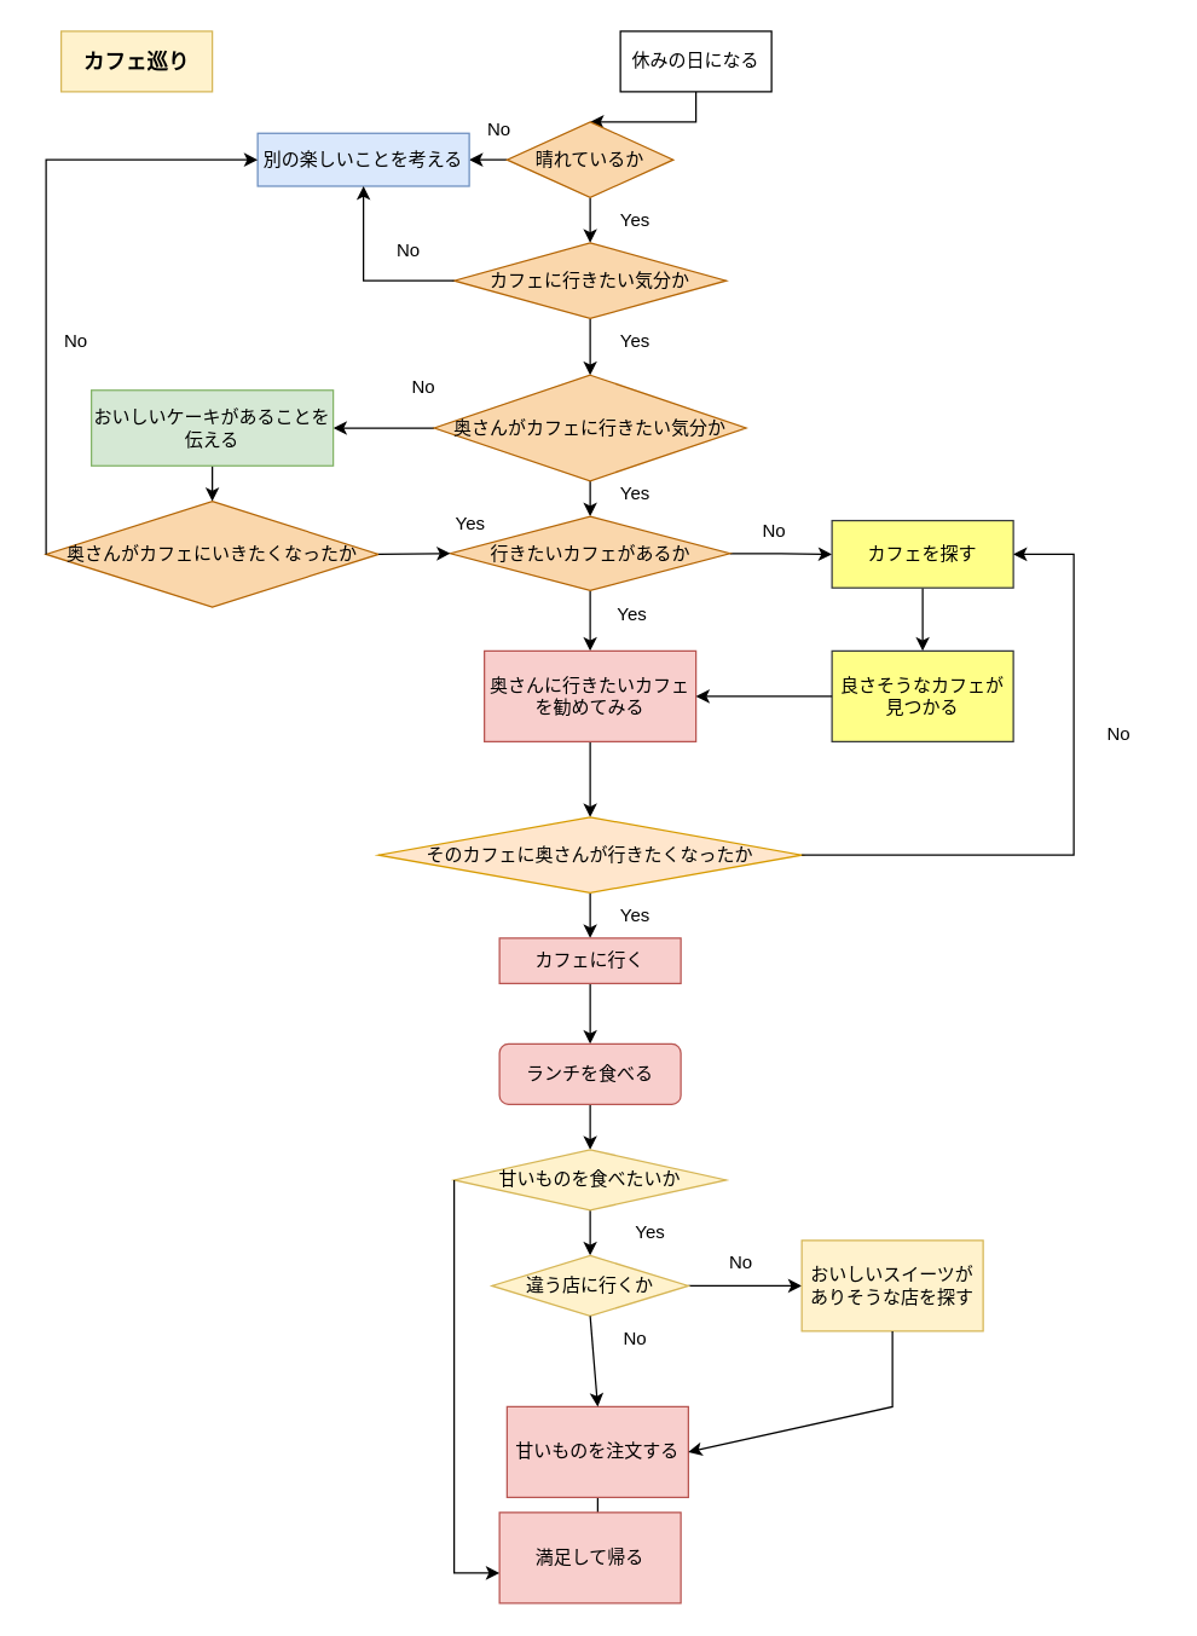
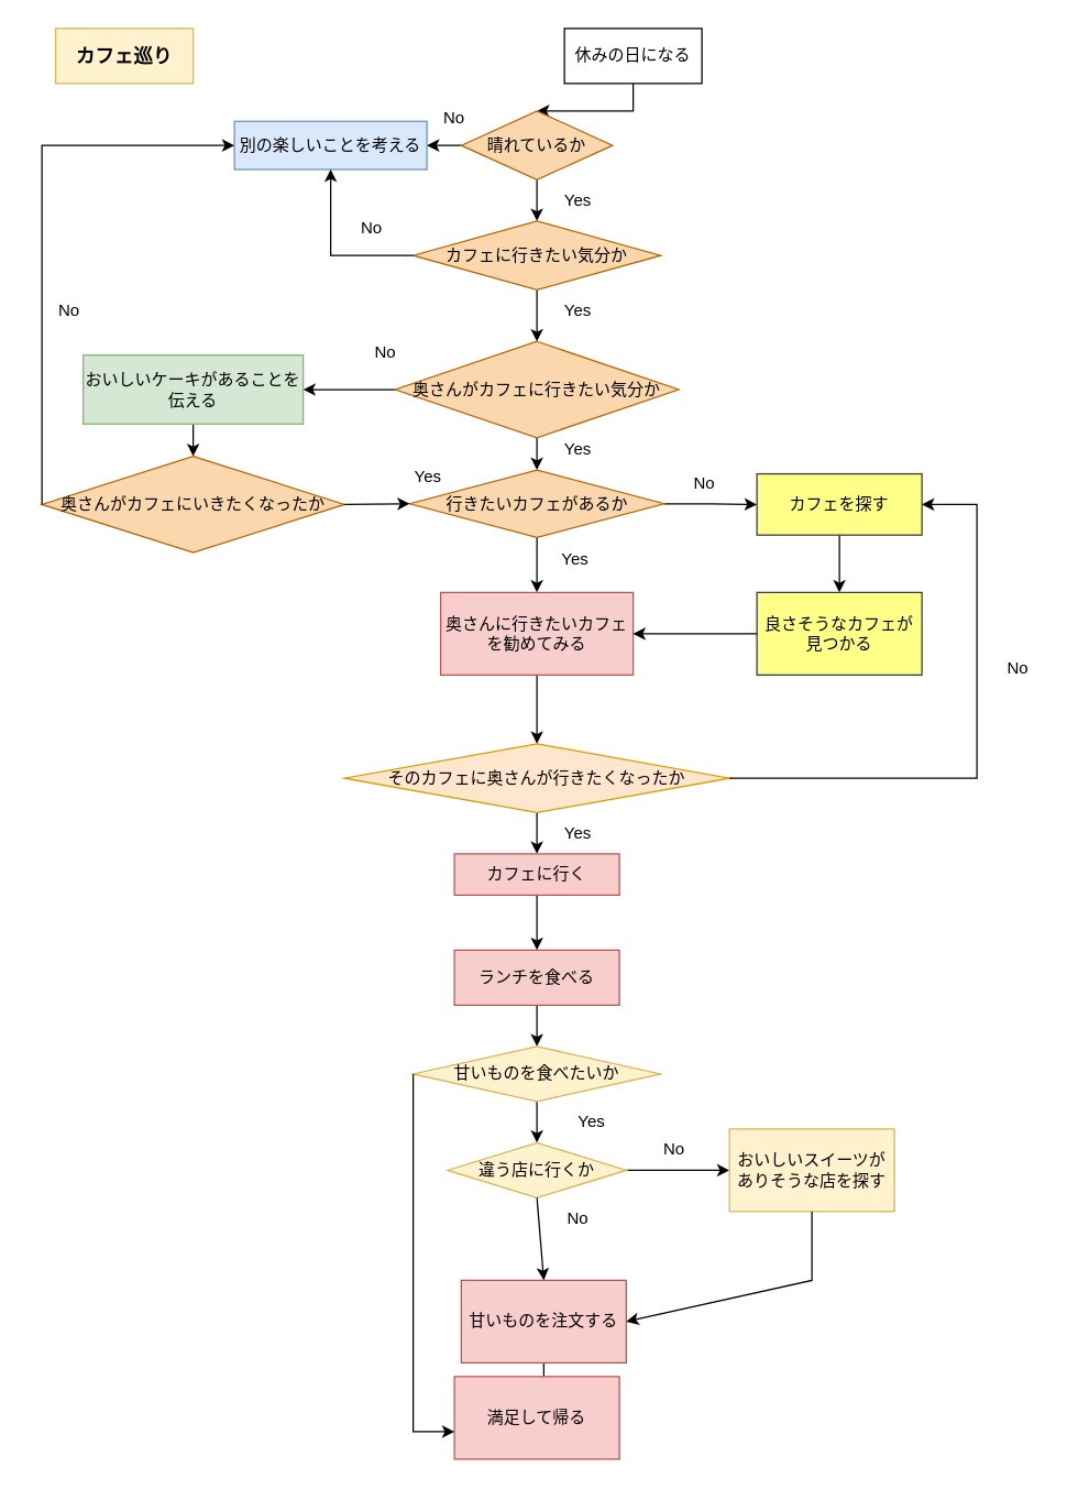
- <mxCell id="47" value="ランチを食べる" style="whiteSpace=wrap;html=1;fillColor=#f8cecc;strokeColor=#b85450;rounded=1;" vertex="1" parent="1"><mxGeometry x="330" y="690" width="120" height="40" as="geometry" /></mxCell>
+ <mxCell id="47" value="ランチを食べる" style="whiteSpace=wrap;html=1;fillColor=#f8cecc;strokeColor=#b85450;rounded=0;" vertex="1" parent="1"><mxGeometry x="330" y="690" width="120" height="40" as="geometry" /></mxCell>
